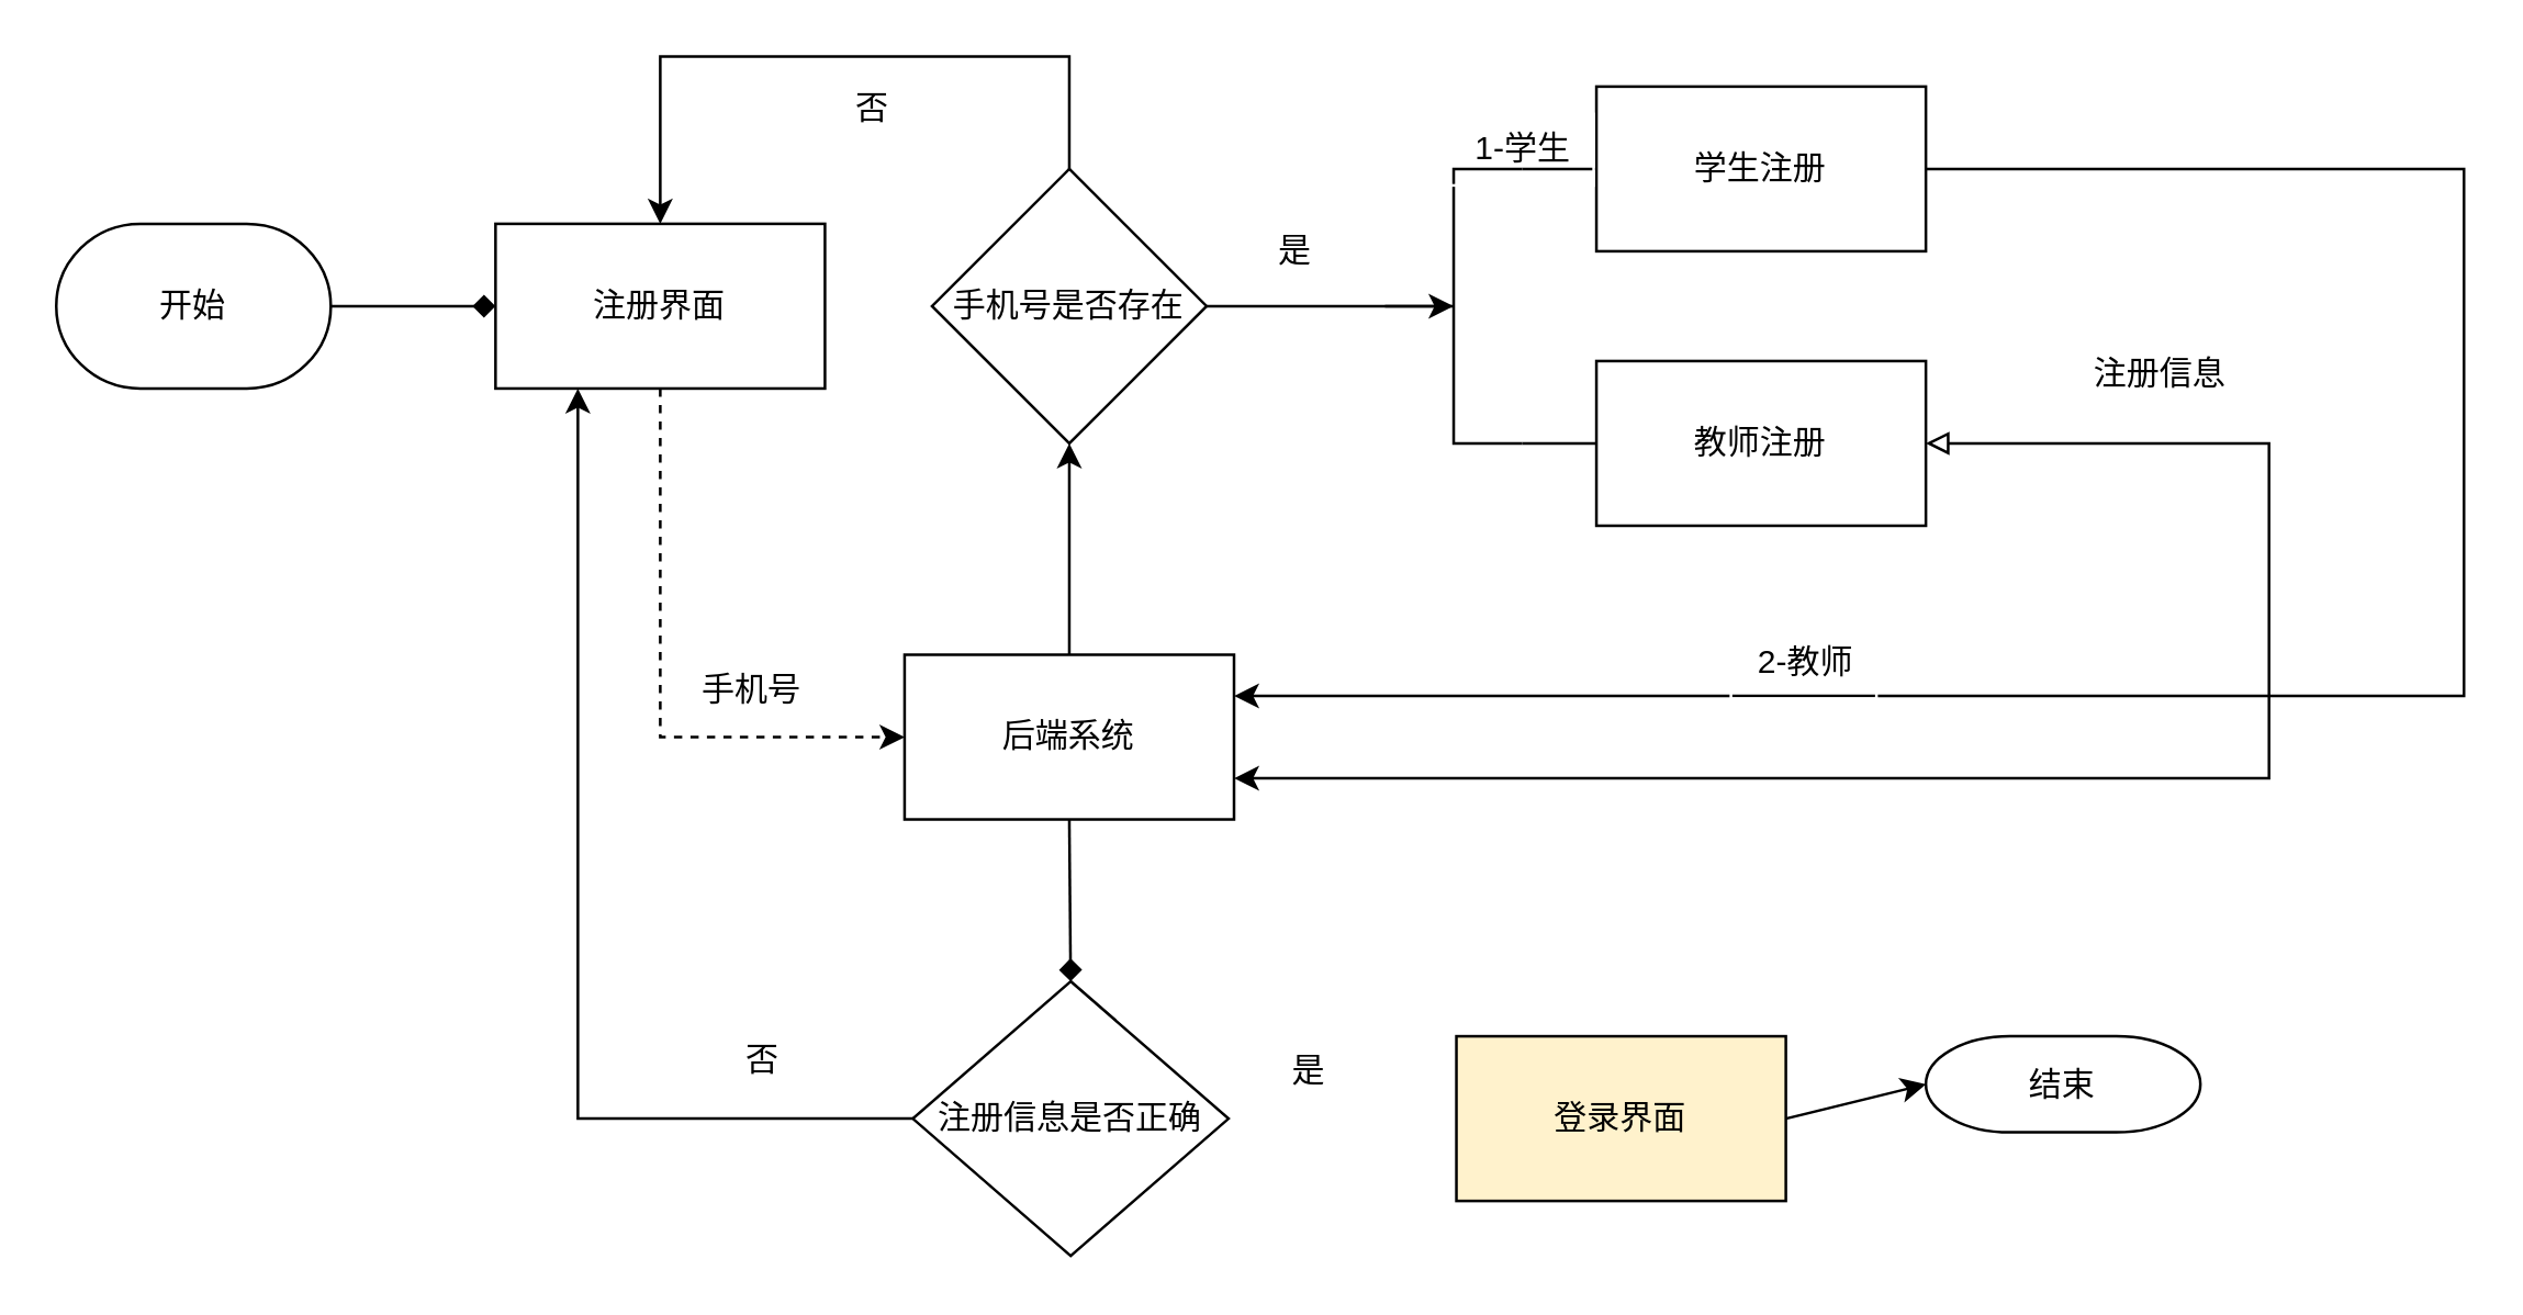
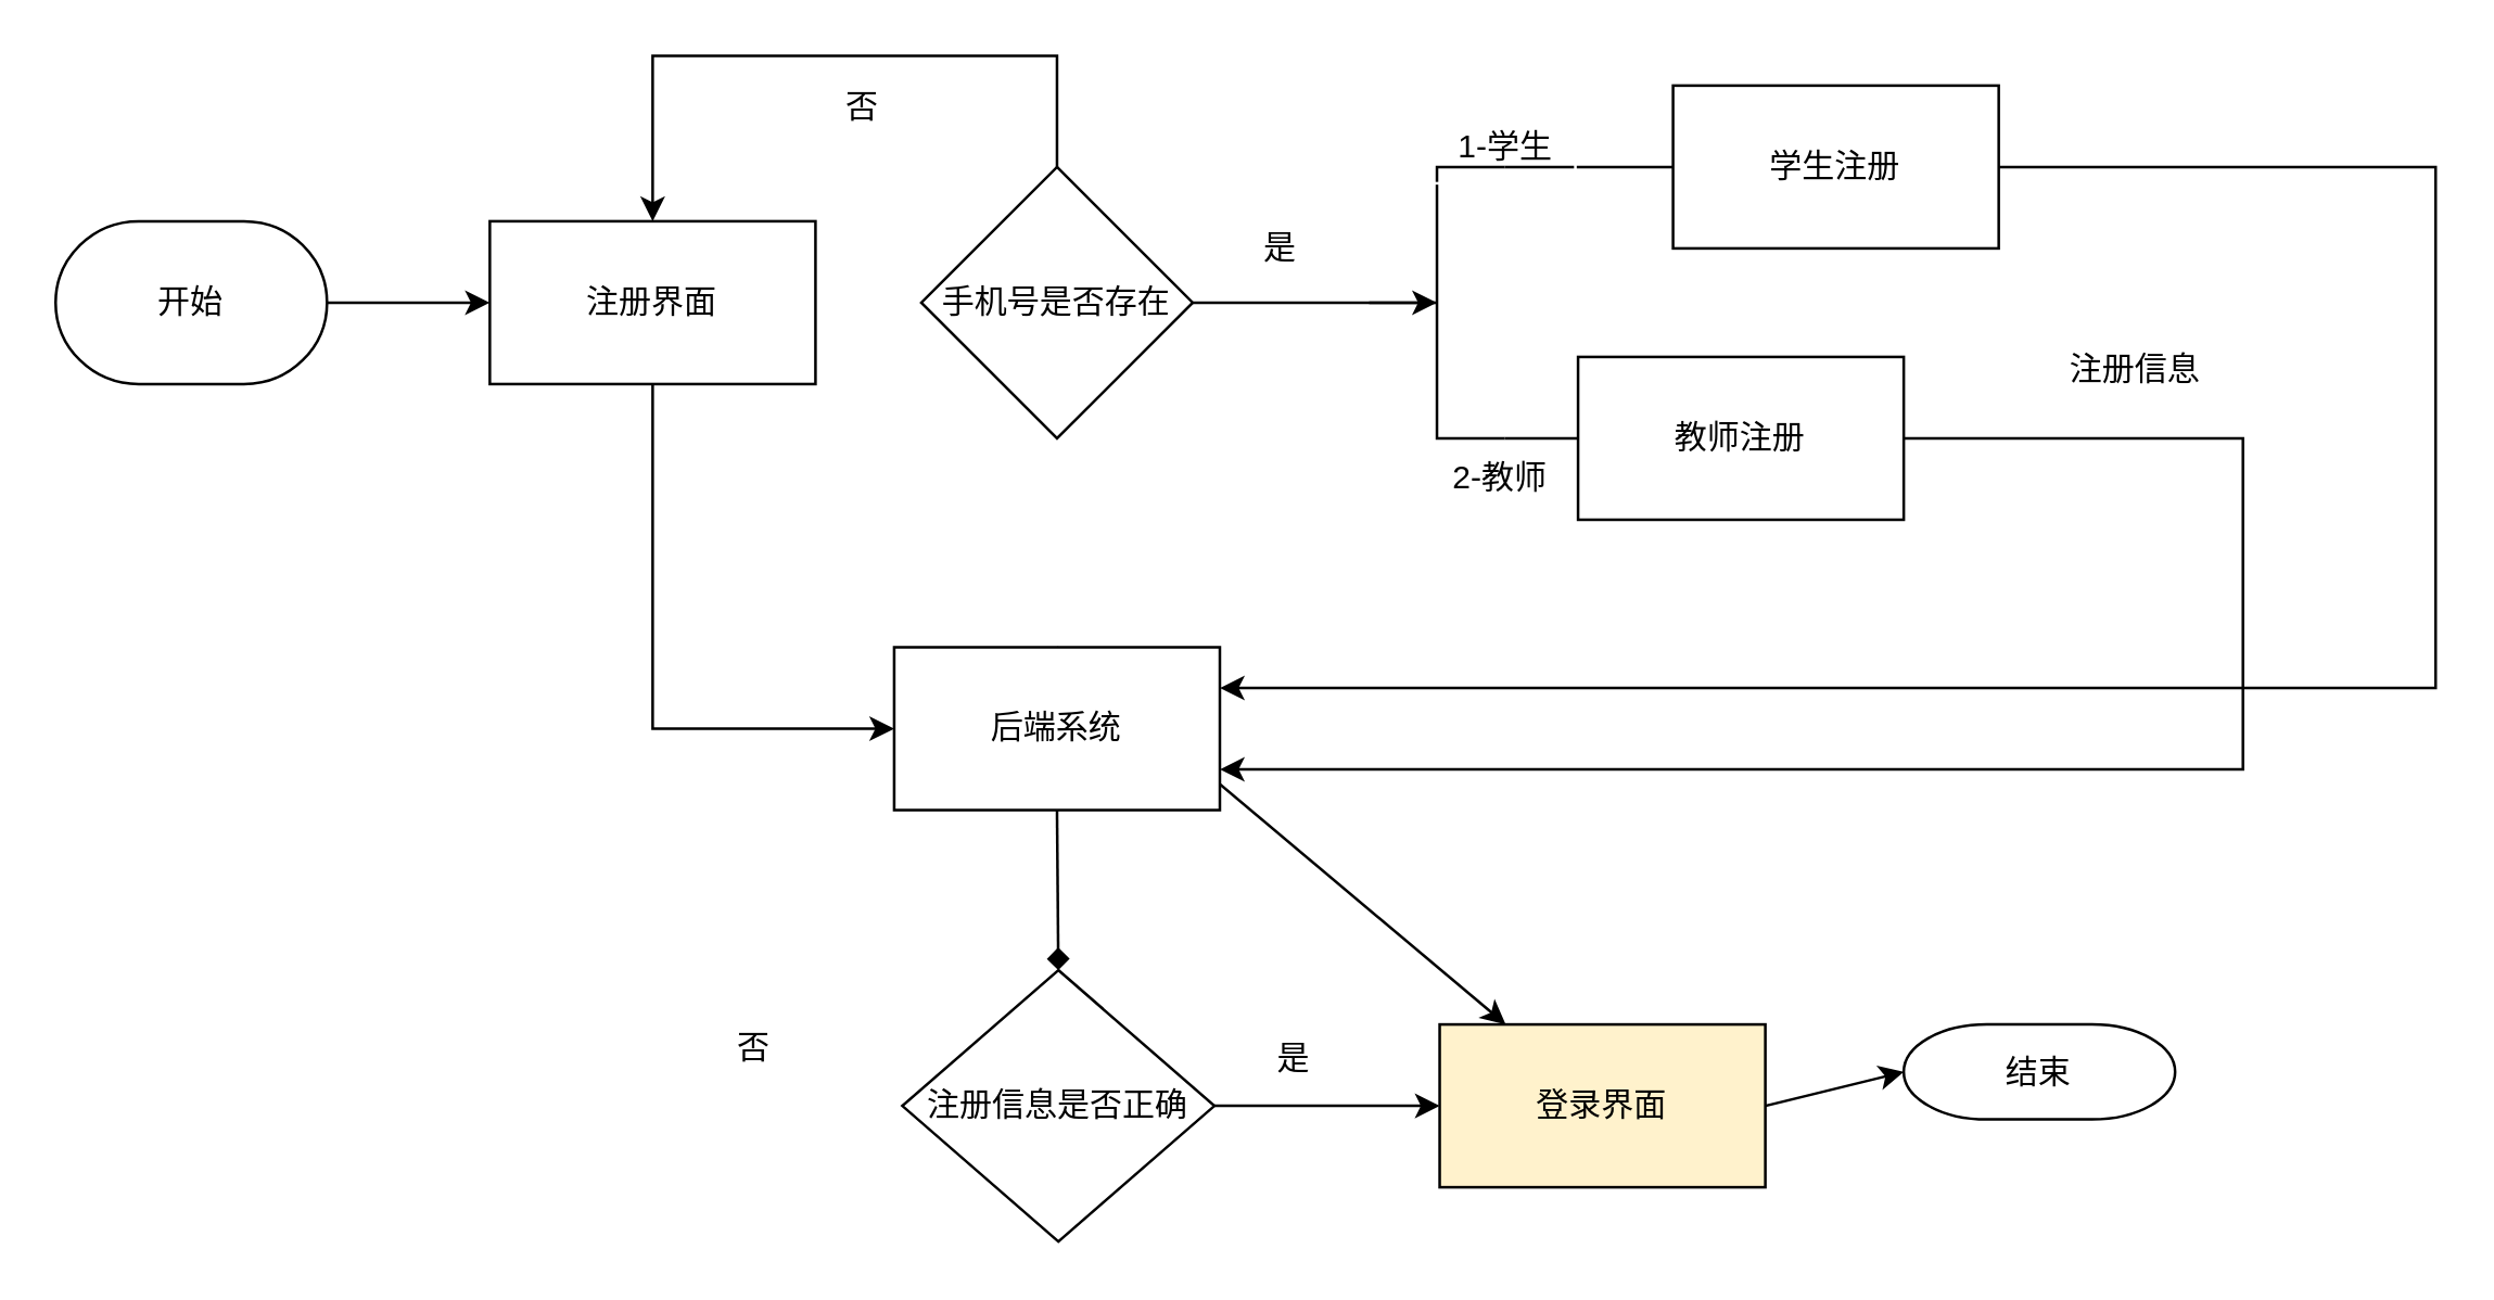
- <mxCell id="17" value="学生注册" style="whiteSpace=wrap;html=1;rounded=0;fillColor=#FFFFFF;strokeColor=#000000;fontColor=#000000;strokeWidth=1;" parent="1" vertex="1"><mxGeometry x="581" y="31" width="120" height="60" as="geometry" /></mxCell>
+ <mxCell id="17" value="学生注册" style="whiteSpace=wrap;html=1;rounded=0;fillColor=#FFFFFF;strokeColor=#000000;fontColor=#000000;strokeWidth=1;" parent="1" vertex="1"><mxGeometry x="616" y="31" width="120" height="60" as="geometry" /></mxCell>
- <mxCell id="29" style="edgeStyle=none;html=1;exitX=1;exitY=0.5;exitDx=0;exitDy=0;exitPerimeter=0;entryX=0;entryY=0.5;entryDx=0;entryDy=0;fontColor=#000000;strokeColor=#000000;strokeWidth=1;endArrow=diamond;" parent="1" source="30" target="6" edge="1"><mxGeometry relative="1" as="geometry" /></mxCell>
+ <mxCell id="29" style="edgeStyle=none;html=1;exitX=1;exitY=0.5;exitDx=0;exitDy=0;exitPerimeter=0;entryX=0;entryY=0.5;entryDx=0;entryDy=0;fontColor=#000000;strokeColor=#000000;strokeWidth=1;" parent="1" source="30" target="6" edge="1"><mxGeometry relative="1" as="geometry" /></mxCell>
- <mxCell id="19" style="edgeStyle=none;rounded=0;html=1;exitX=1;exitY=0.75;exitDx=0;exitDy=0;strokeColor=#000000;fontColor=#000000;startArrow=classic;startFill=1;endArrow=block;endFill=0;entryX=1;entryY=0.5;entryDx=0;entryDy=0;strokeWidth=1;" parent="1" source="4" target="20" edge="1"><mxGeometry relative="1" as="geometry"><mxPoint x="782.906" y="161" as="sourcePoint" /><Array as="points"><mxPoint x="826" y="283" /><mxPoint x="826" y="161" /></Array></mxGeometry></mxCell>
+ <mxCell id="19" style="edgeStyle=none;rounded=0;html=1;exitX=1;exitY=0.75;exitDx=0;exitDy=0;strokeColor=#000000;fontColor=#000000;startArrow=classic;startFill=1;endArrow=none;endFill=0;entryX=1;entryY=0.5;entryDx=0;entryDy=0;strokeWidth=1;" parent="1" source="4" target="20" edge="1"><mxGeometry relative="1" as="geometry"><mxPoint x="782.906" y="161" as="sourcePoint" /><Array as="points"><mxPoint x="826" y="283" /><mxPoint x="826" y="161" /></Array></mxGeometry></mxCell>
- <mxCell id="2" style="edgeStyle=none;rounded=0;html=1;exitX=0.5;exitY=0;exitDx=0;exitDy=0;entryX=0.5;entryY=1;entryDx=0;entryDy=0;entryPerimeter=0;strokeColor=#000000;fontColor=#000000;strokeWidth=1;" parent="1" source="4" target="9" edge="1"><mxGeometry relative="1" as="geometry" /></mxCell>
+ <mxCell id="2" style="edgeStyle=none;rounded=0;html=1;exitX=0.5;exitY=0;exitDx=0;exitDy=0;strokeColor=#000000;fontColor=#000000;strokeWidth=1;" parent="1" source="4" target="27" edge="1"><mxGeometry relative="1" as="geometry" /></mxCell>
- <mxCell id="21" value="2-教师" style="text;html=1;align=center;verticalAlign=middle;resizable=0;points=[];autosize=1;strokeColor=#FFFFFF;fillColor=none;fontColor=#000000;strokeWidth=1;" parent="1" vertex="1"><mxGeometry x="630" y="228" width="53" height="26" as="geometry" /></mxCell>
+ <mxCell id="21" value="2-教师" style="text;html=1;align=center;verticalAlign=middle;resizable=0;points=[];autosize=1;strokeColor=#FFFFFF;fillColor=none;fontColor=#000000;strokeWidth=1;" parent="1" vertex="1"><mxGeometry x="525" y="163" width="53" height="26" as="geometry" /></mxCell>
- <mxCell id="5" style="edgeStyle=none;html=1;exitX=0.5;exitY=1;exitDx=0;exitDy=0;entryX=0;entryY=0.5;entryDx=0;entryDy=0;fontColor=#000000;strokeColor=#000000;rounded=0;strokeWidth=1;dashed=1;" parent="1" source="6" target="4" edge="1"><mxGeometry relative="1" as="geometry"><Array as="points"><mxPoint x="240" y="268" /></Array></mxGeometry></mxCell>
+ <mxCell id="5" style="edgeStyle=none;html=1;exitX=0.5;exitY=1;exitDx=0;exitDy=0;entryX=0;entryY=0.5;entryDx=0;entryDy=0;fontColor=#000000;strokeColor=#000000;rounded=0;strokeWidth=1;" parent="1" source="6" target="4" edge="1"><mxGeometry relative="1" as="geometry"><Array as="points"><mxPoint x="240" y="268" /></Array></mxGeometry></mxCell>
- <mxCell id="10" value="&lt;font&gt;手机号&lt;/font&gt;" style="text;html=1;align=center;verticalAlign=middle;resizable=0;points=[];autosize=1;strokeColor=#FFFFFF;fillColor=none;fontColor=#000000;strokeWidth=1;" parent="1" vertex="1"><mxGeometry x="246" y="238" width="54" height="26" as="geometry" /></mxCell>
- <mxCell id="24" style="edgeStyle=none;html=1;exitX=0;exitY=0.5;exitDx=0;exitDy=0;exitPerimeter=0;entryX=0.25;entryY=1;entryDx=0;entryDy=0;strokeColor=#000000;fontColor=#000000;rounded=0;strokeWidth=1;" parent="1" source="25" target="6" edge="1"><mxGeometry relative="1" as="geometry"><Array as="points"><mxPoint x="210" y="407" /></Array></mxGeometry></mxCell>
+ <mxCell id="23" value="" style="edgeStyle=none;rounded=0;html=1;strokeColor=#000000;fontColor=#000000;startArrow=classic;startFill=1;endArrow=none;endFill=0;exitX=0;exitY=0.5;exitDx=0;exitDy=0;exitPerimeter=0;strokeWidth=1;" parent="1" source="27" target="25" edge="1"><mxGeometry relative="1" as="geometry"><mxPoint x="519" y="407" as="sourcePoint" /></mxGeometry></mxCell>
